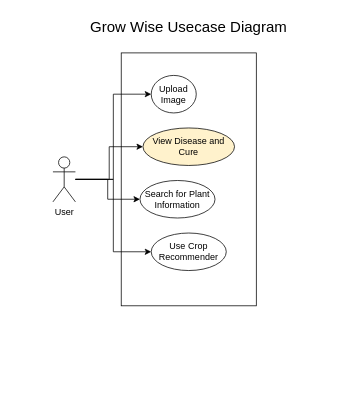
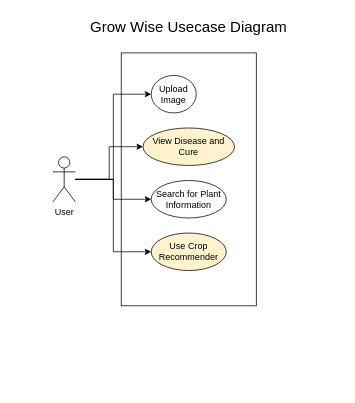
- <mxCell id="6" value="Search for Plant Information" style="ellipse;whiteSpace=wrap;html=1;container=0;" parent="2" vertex="1"><mxGeometry x="166" y="170" width="100" height="50" as="geometry" /></mxCell>
+ <mxCell id="6" value="Search for Plant Information" style="ellipse;whiteSpace=wrap;html=1;container=0;" parent="2" vertex="1"><mxGeometry x="181" y="170" width="100" height="50" as="geometry" /></mxCell>
- <mxCell id="7" value="Use Crop Recommender" style="ellipse;whiteSpace=wrap;html=1;container=0;" parent="2" vertex="1"><mxGeometry x="181" y="240" width="100" height="50" as="geometry" /></mxCell>
+ <mxCell id="7" value="Use Crop Recommender" style="ellipse;whiteSpace=wrap;html=1;container=0;fillColor=#fff2cc;" parent="2" vertex="1"><mxGeometry x="181" y="240" width="100" height="50" as="geometry" /></mxCell>
